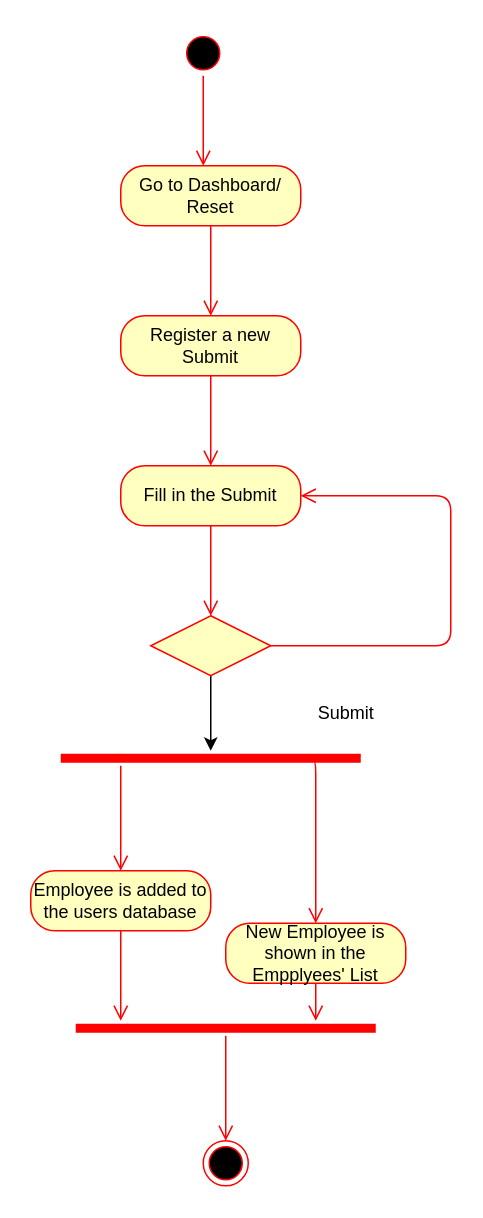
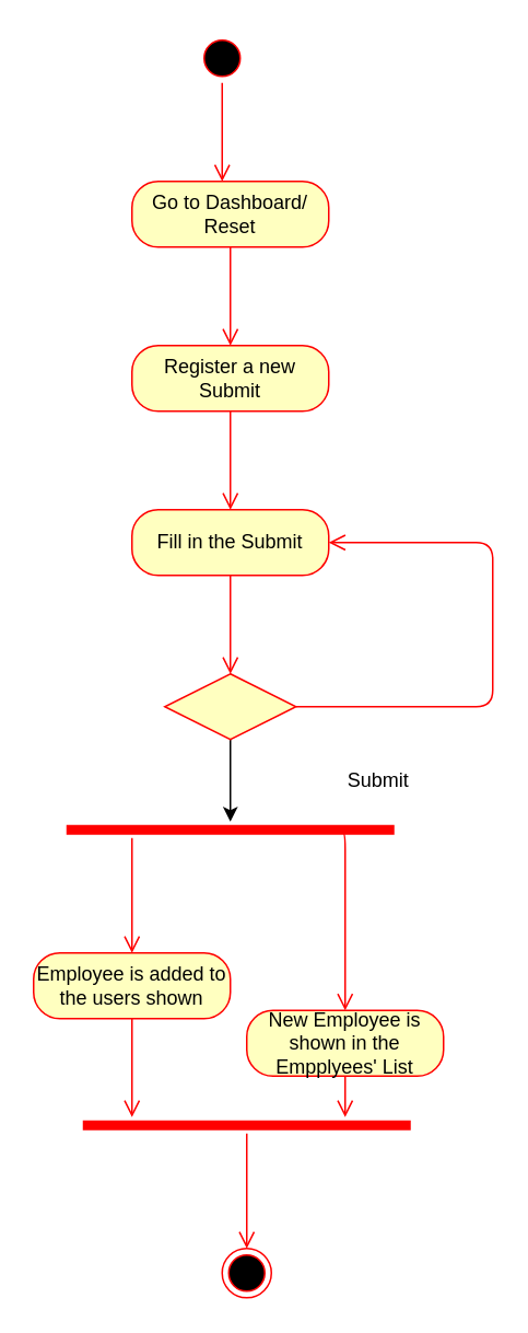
- <mxCell id="18" value="Employee is added to the users database" style="rounded=1;whiteSpace=wrap;html=1;arcSize=40;fontColor=#000000;fillColor=#ffffc0;strokeColor=#ff0000;" vertex="1" parent="1"><mxGeometry x="20" y="580" width="120" height="40" as="geometry" /></mxCell>
+ <mxCell id="18" value="Employee is added to the users shown" style="rounded=1;whiteSpace=wrap;html=1;arcSize=40;fontColor=#000000;fillColor=#ffffc0;strokeColor=#ff0000;" vertex="1" parent="1"><mxGeometry x="20" y="580" width="120" height="40" as="geometry" /></mxCell>
